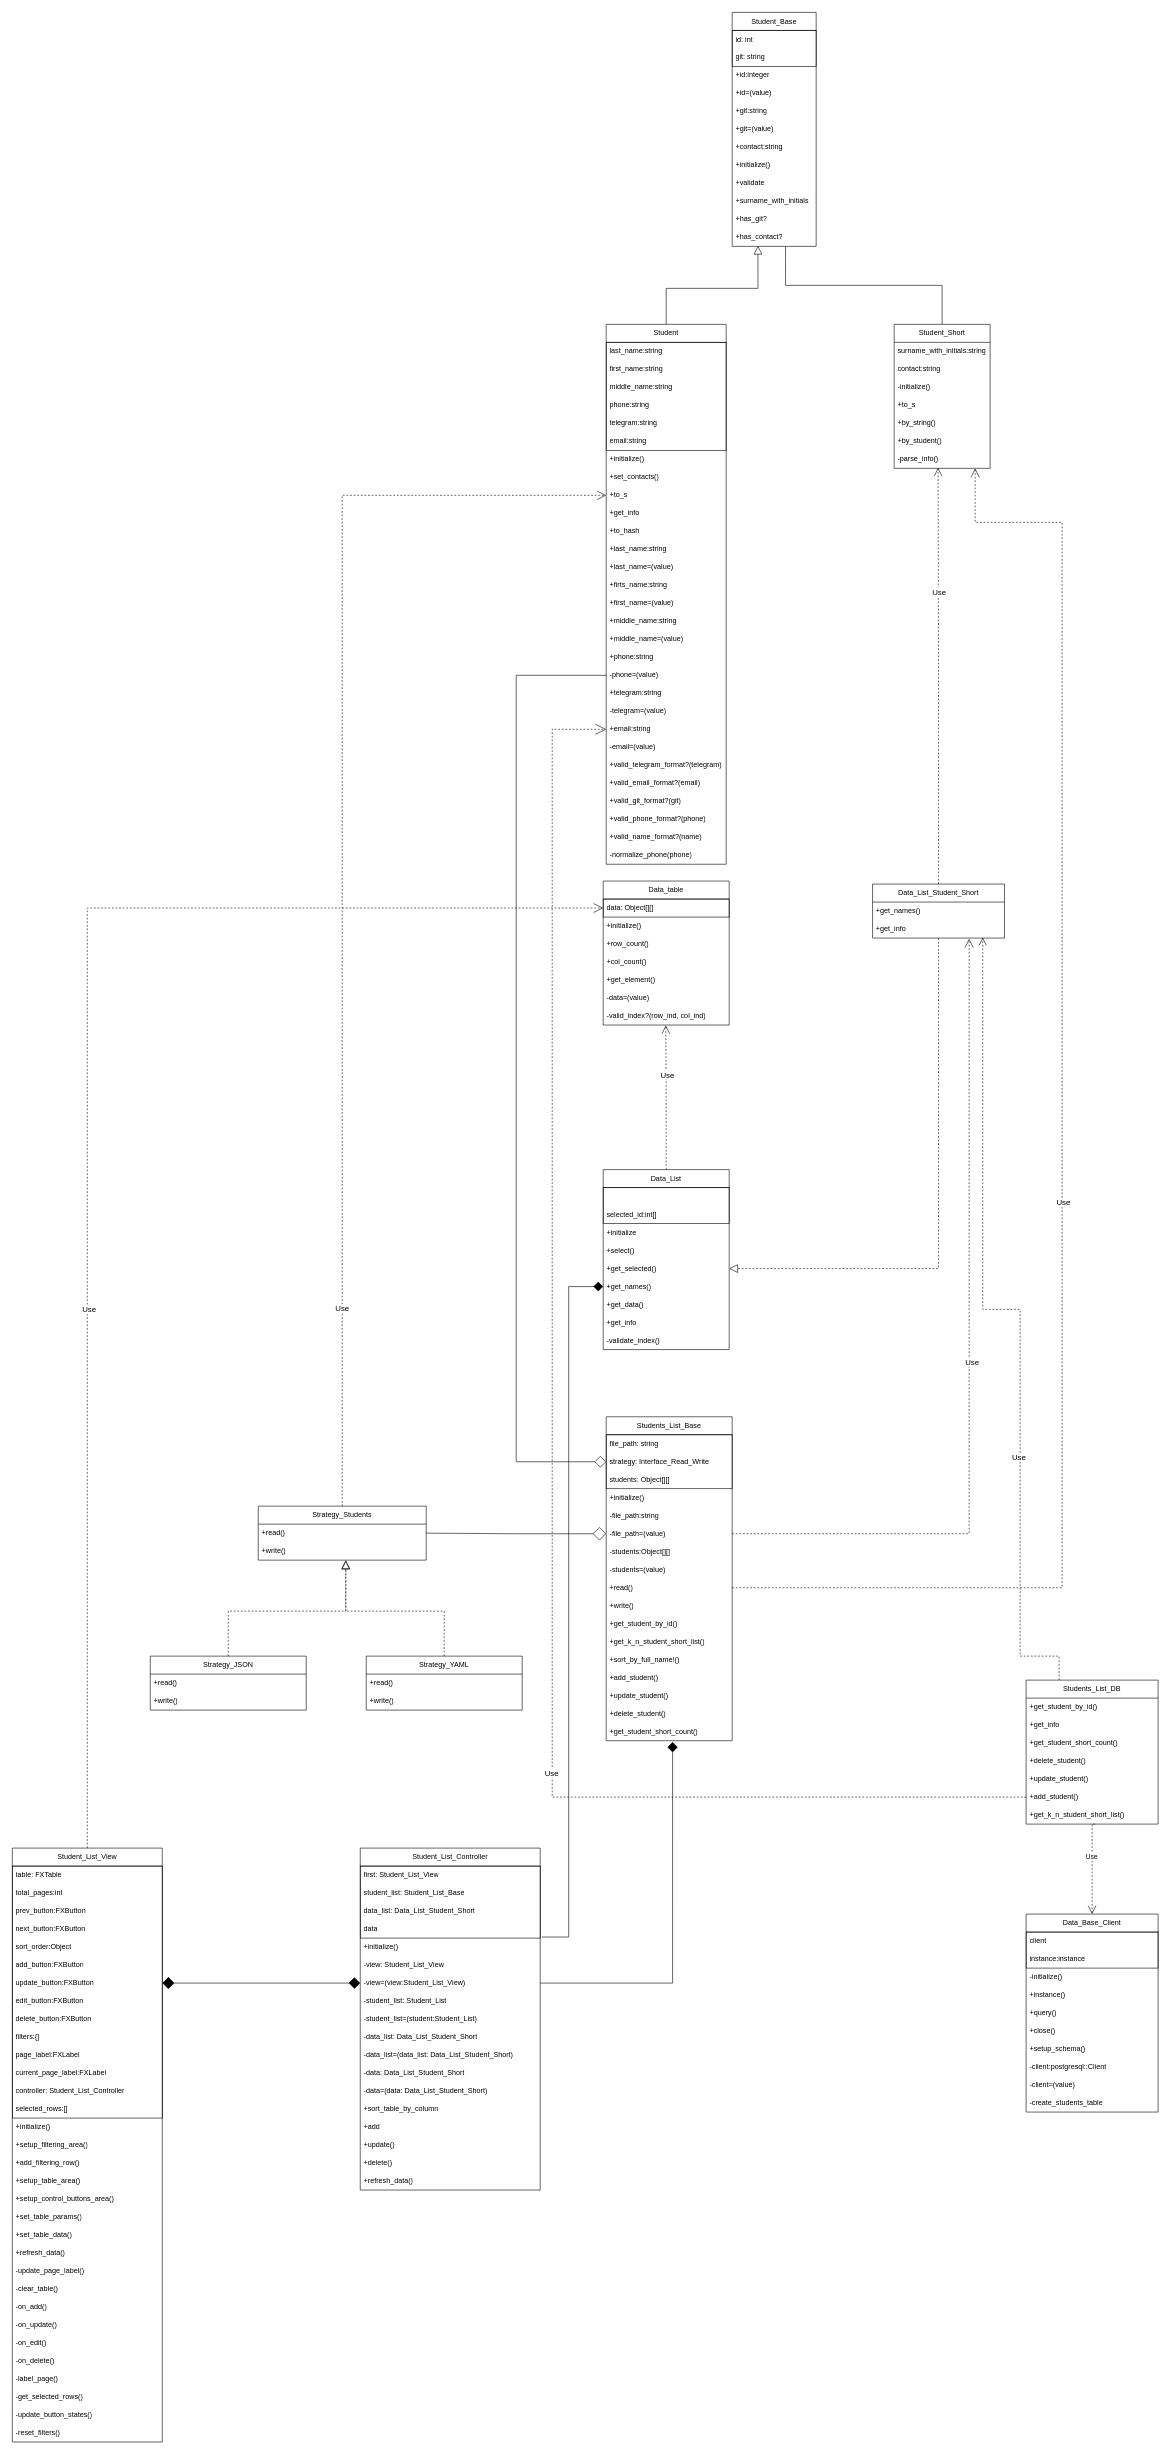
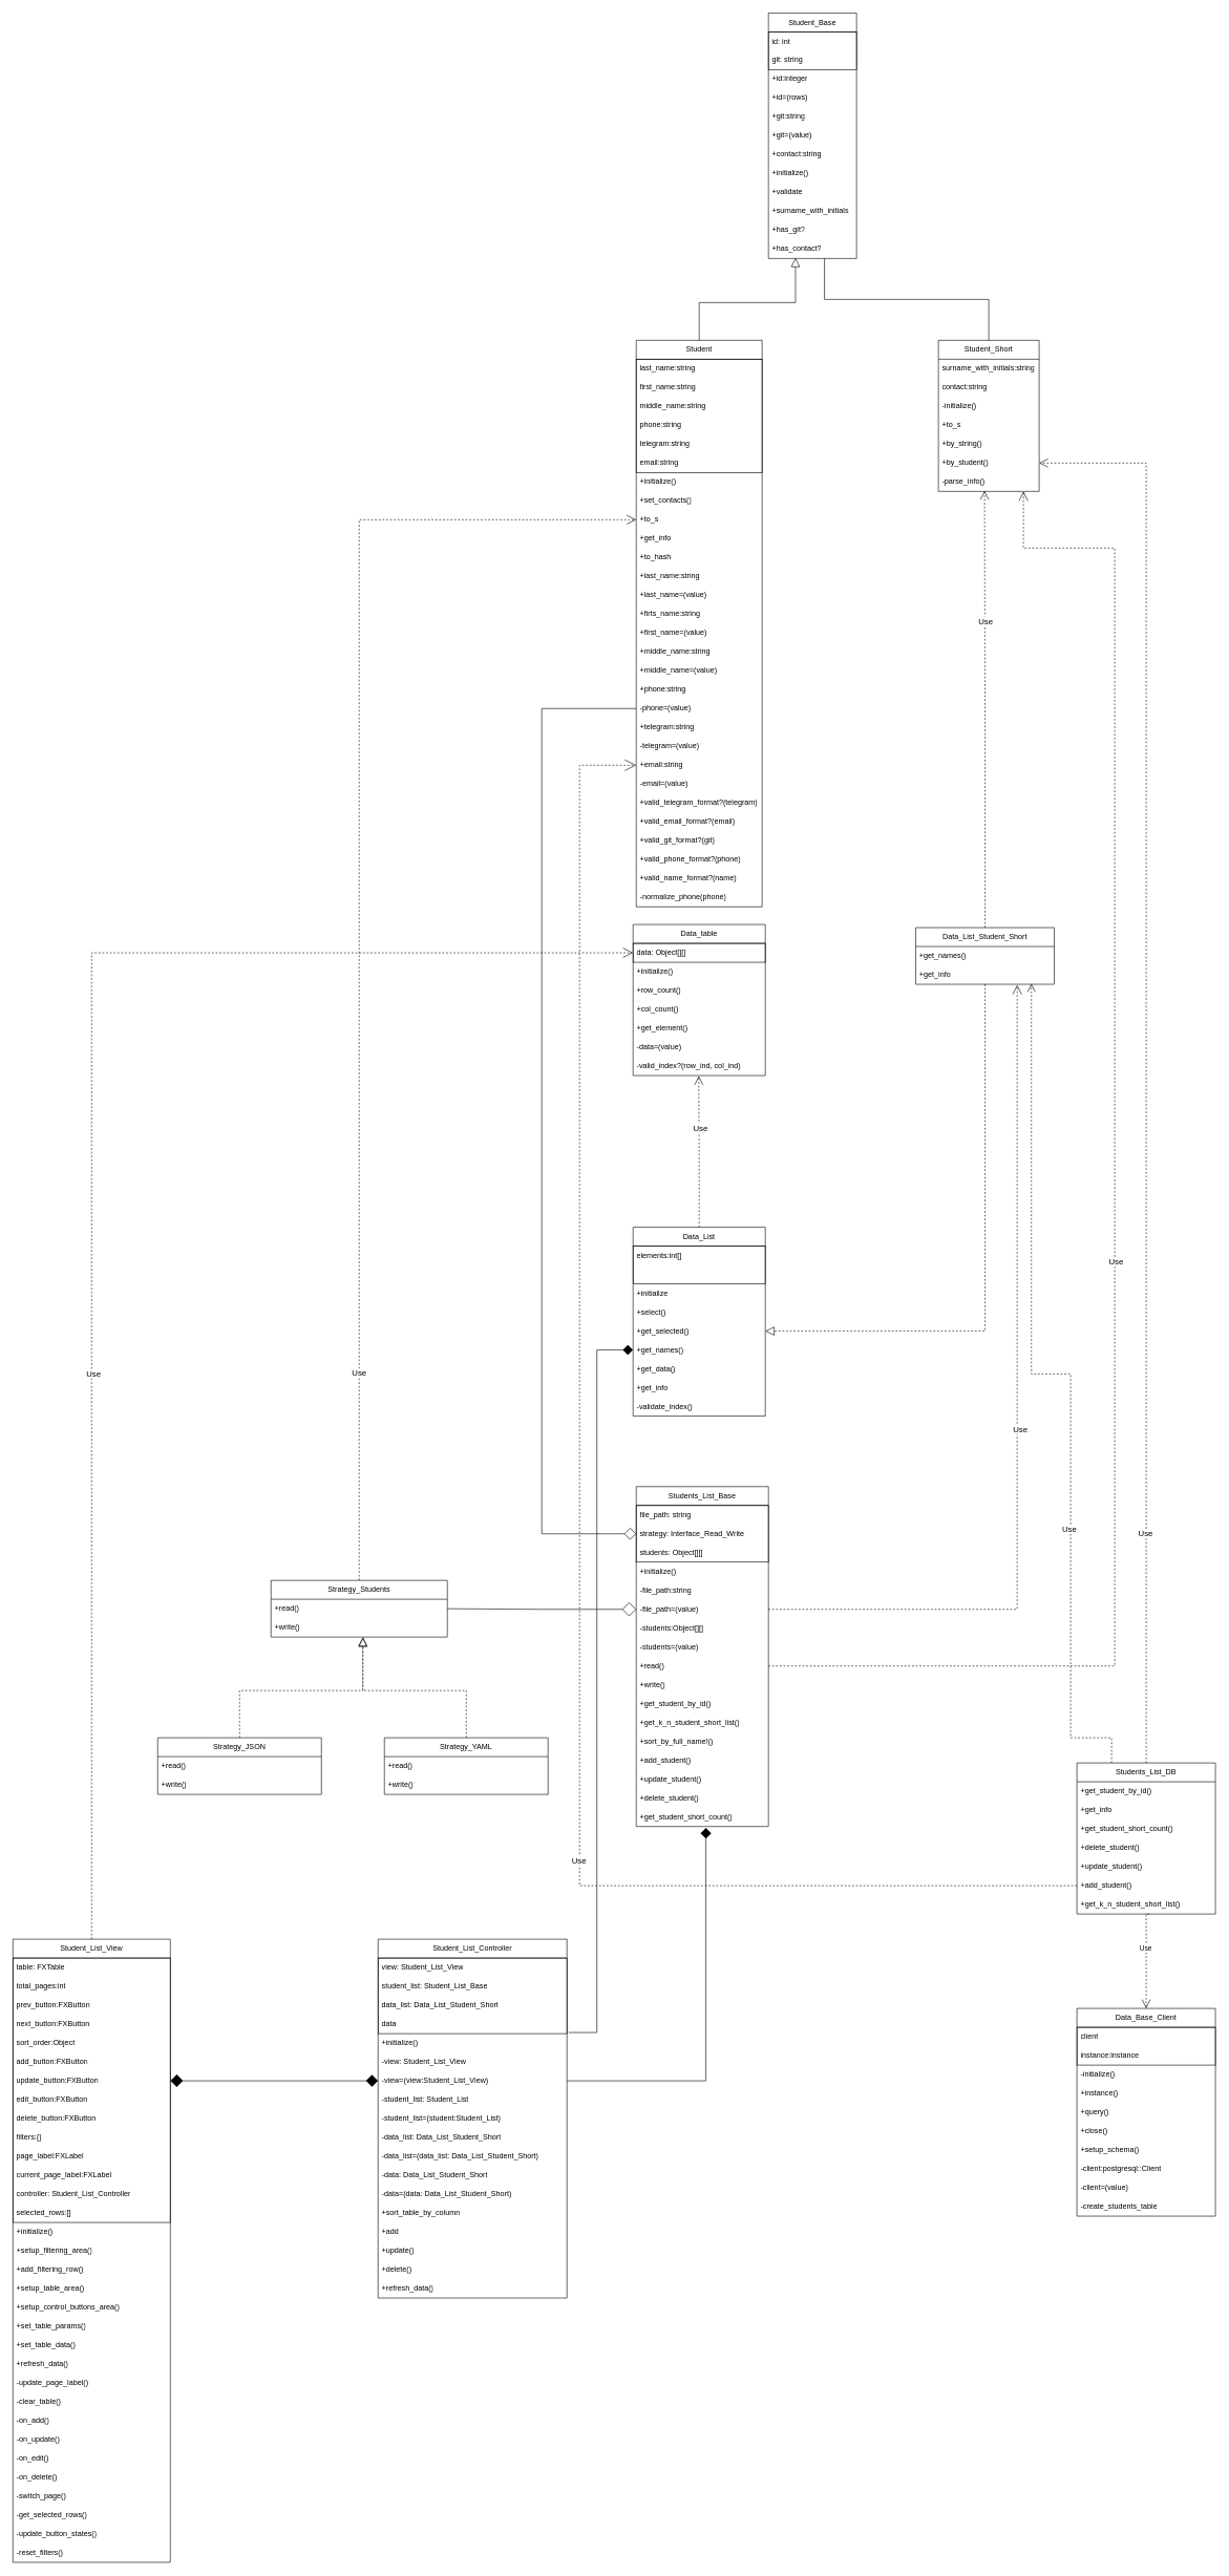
- <mxCell id="7" value="+id=(value)" style="text;strokeColor=none;fillColor=none;align=left;verticalAlign=middle;spacingLeft=4;spacingRight=4;overflow=hidden;points=[[0,0.5],[1,0.5]];portConstraint=eastwest;rotatable=0;whiteSpace=wrap;html=1;" parent="2" vertex="1"><mxGeometry y="120" width="140" height="30" as="geometry" /></mxCell>
+ <mxCell id="7" value="+id=(rows)" style="text;strokeColor=none;fillColor=none;align=left;verticalAlign=middle;spacingLeft=4;spacingRight=4;overflow=hidden;points=[[0,0.5],[1,0.5]];portConstraint=eastwest;rotatable=0;whiteSpace=wrap;html=1;" parent="2" vertex="1"><mxGeometry y="120" width="140" height="30" as="geometry" /></mxCell>
+ <mxCell id="149" style="edgeStyle=orthogonalEdgeStyle;rounded=0;orthogonalLoop=1;jettySize=auto;html=1;exitX=0.5;exitY=0;exitDx=0;exitDy=0;entryX=1;entryY=0.5;entryDx=0;entryDy=0;dashed=1;endArrow=open;endFill=0;endSize=12;" parent="1" source="125" target="54" edge="1"><mxGeometry relative="1" as="geometry"><mxPoint x="1780" y="1110" as="targetPoint" /></mxGeometry></mxCell>
+ <mxCell id="150" value="&lt;font style=&quot;font-size: 13px;&quot;&gt;Use&lt;/font&gt;" style="edgeLabel;html=1;align=center;verticalAlign=middle;resizable=0;points=[];" parent="149" vertex="1" connectable="0"><mxGeometry x="-0.673" y="2" relative="1" as="geometry"><mxPoint as="offset" /></mxGeometry></mxCell>
+ <mxCell id="72" value="elements:int[]" style="text;strokeColor=none;fillColor=none;align=left;verticalAlign=middle;spacingLeft=4;spacingRight=4;overflow=hidden;points=[[0,0.5],[1,0.5]];portConstraint=eastwest;rotatable=0;whiteSpace=wrap;html=1;" parent="71" vertex="1"><mxGeometry width="210" height="30" as="geometry" /></mxCell>
- <mxCell id="73" value="selected_id:int[]" style="text;strokeColor=none;fillColor=none;align=left;verticalAlign=middle;spacingLeft=4;spacingRight=4;overflow=hidden;points=[[0,0.5],[1,0.5]];portConstraint=eastwest;rotatable=0;whiteSpace=wrap;html=1;" parent="71" vertex="1"><mxGeometry y="30" width="210" height="30" as="geometry" /></mxCell>
- <mxCell id="153" value="first: Student_List_View" style="text;strokeColor=none;fillColor=none;align=left;verticalAlign=middle;spacingLeft=4;spacingRight=4;overflow=hidden;points=[[0,0.5],[1,0.5]];portConstraint=eastwest;rotatable=0;whiteSpace=wrap;html=1;" vertex="1" parent="152"><mxGeometry width="250" height="30" as="geometry" /></mxCell>
+ <mxCell id="153" value="view: Student_List_View" style="text;strokeColor=none;fillColor=none;align=left;verticalAlign=middle;spacingLeft=4;spacingRight=4;overflow=hidden;points=[[0,0.5],[1,0.5]];portConstraint=eastwest;rotatable=0;whiteSpace=wrap;html=1;" vertex="1" parent="152"><mxGeometry width="250" height="30" as="geometry" /></mxCell>
- <mxCell id="203" value="-label_page()" style="text;strokeColor=none;fillColor=none;align=left;verticalAlign=middle;spacingLeft=4;spacingRight=4;overflow=hidden;points=[[0,0.5],[1,0.5]];portConstraint=eastwest;rotatable=0;whiteSpace=wrap;html=1;" vertex="1" parent="173"><mxGeometry y="870" width="250" height="30" as="geometry" /></mxCell>
+ <mxCell id="203" value="-switch_page()" style="text;strokeColor=none;fillColor=none;align=left;verticalAlign=middle;spacingLeft=4;spacingRight=4;overflow=hidden;points=[[0,0.5],[1,0.5]];portConstraint=eastwest;rotatable=0;whiteSpace=wrap;html=1;" vertex="1" parent="173"><mxGeometry y="870" width="250" height="30" as="geometry" /></mxCell>
